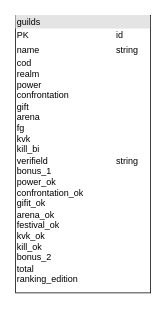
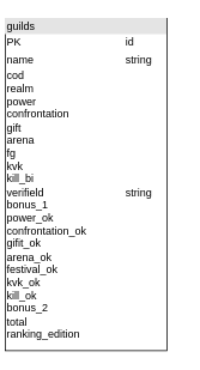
- <mxCell id="2" value="&lt;div style=&quot;box-sizing:border-box;width:100%;background:#e4e4e4;padding:2px;&quot;&gt;guilds&lt;/div&gt;&lt;table style=&quot;width:100%;font-size:1em;&quot; cellpadding=&quot;2&quot; cellspacing=&quot;0&quot;&gt;&lt;tbody&gt;&lt;tr&gt;&lt;td&gt;PK&lt;/td&gt;&lt;td&gt;id&lt;/td&gt;&lt;/tr&gt;&lt;tr&gt;&lt;td&gt;name&lt;br&gt;&lt;/td&gt;&lt;td&gt;string&lt;/td&gt;&lt;/tr&gt;&lt;tr&gt;&lt;td&gt;cod&lt;br&gt;realm&lt;br&gt;power&lt;br&gt;confrontation&lt;br&gt;gift&lt;br&gt;arena&lt;br&gt;fg&lt;br&gt;kvk&lt;br&gt;kill_bi&lt;br&gt;verifield&lt;br&gt;bonus_1&lt;br&gt;power_ok&lt;br&gt;confrontation_ok&lt;br&gt;gifit_ok&lt;br&gt;arena_ok&lt;br&gt;festival_ok&lt;br&gt;kvk_ok&lt;br&gt;kill_ok&lt;br&gt;bonus_2&lt;br&gt;total&lt;br&gt;ranking_edition&lt;/td&gt;&lt;td&gt;string&lt;br&gt;&lt;br&gt;&lt;br&gt;&lt;/td&gt;&lt;/tr&gt;&lt;/tbody&gt;&lt;/table&gt;" style="verticalAlign=top;align=left;overflow=fill;html=1;" vertex="1" parent="1"><mxGeometry x="20" y="20" width="180" height="370" as="geometry" /></mxCell>
+ <mxCell id="2" value="&lt;div style=&quot;box-sizing:border-box;width:100%;background:#e4e4e4;padding:2px;&quot;&gt;guilds&lt;/div&gt;&lt;table style=&quot;width:100%;font-size:1em;&quot; cellpadding=&quot;2&quot; cellspacing=&quot;0&quot;&gt;&lt;tbody&gt;&lt;tr&gt;&lt;td&gt;PK&lt;/td&gt;&lt;td&gt;id&lt;/td&gt;&lt;/tr&gt;&lt;tr&gt;&lt;td&gt;name&lt;br&gt;&lt;/td&gt;&lt;td&gt;string&lt;/td&gt;&lt;/tr&gt;&lt;tr&gt;&lt;td&gt;cod&lt;br&gt;realm&lt;br&gt;power&lt;br&gt;confrontation&lt;br&gt;gift&lt;br&gt;arena&lt;br&gt;fg&lt;br&gt;kvk&lt;br&gt;kill_bi&lt;br&gt;verifield&lt;br&gt;bonus_1&lt;br&gt;power_ok&lt;br&gt;confrontation_ok&lt;br&gt;gifit_ok&lt;br&gt;arena_ok&lt;br&gt;festival_ok&lt;br&gt;kvk_ok&lt;br&gt;kill_ok&lt;br&gt;bonus_2&lt;br&gt;total&lt;br&gt;ranking_edition&lt;/td&gt;&lt;td&gt;string&lt;br&gt;&lt;br&gt;&lt;br&gt;&lt;/td&gt;&lt;/tr&gt;&lt;/tbody&gt;&lt;/table&gt;" style="verticalAlign=top;align=left;overflow=fill;html=1;" vertex="1" parent="1"><mxGeometry x="5" y="20" width="180" height="370" as="geometry" /></mxCell>
